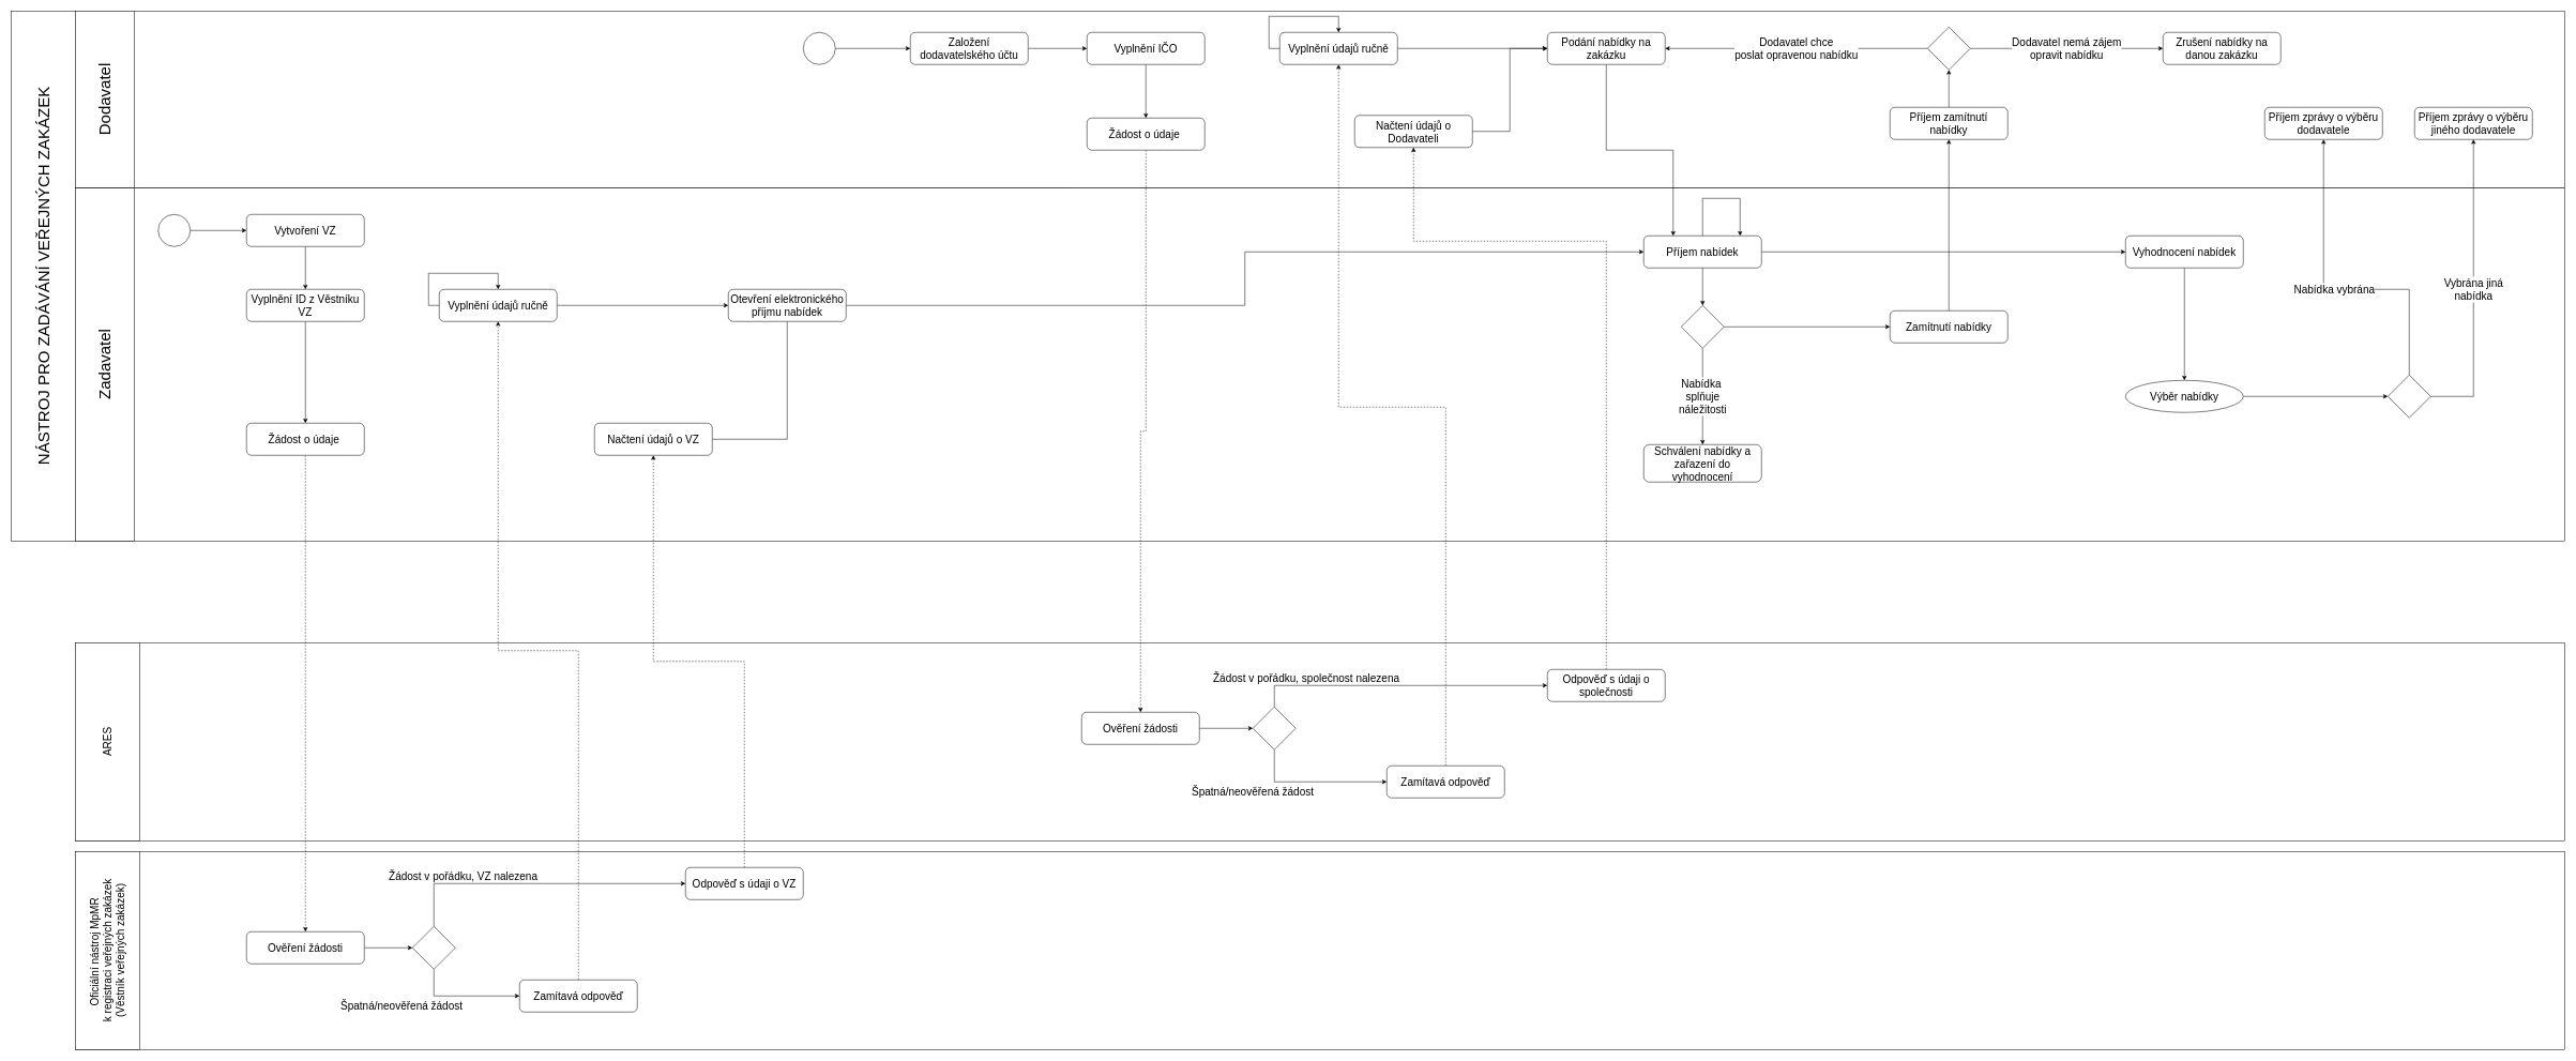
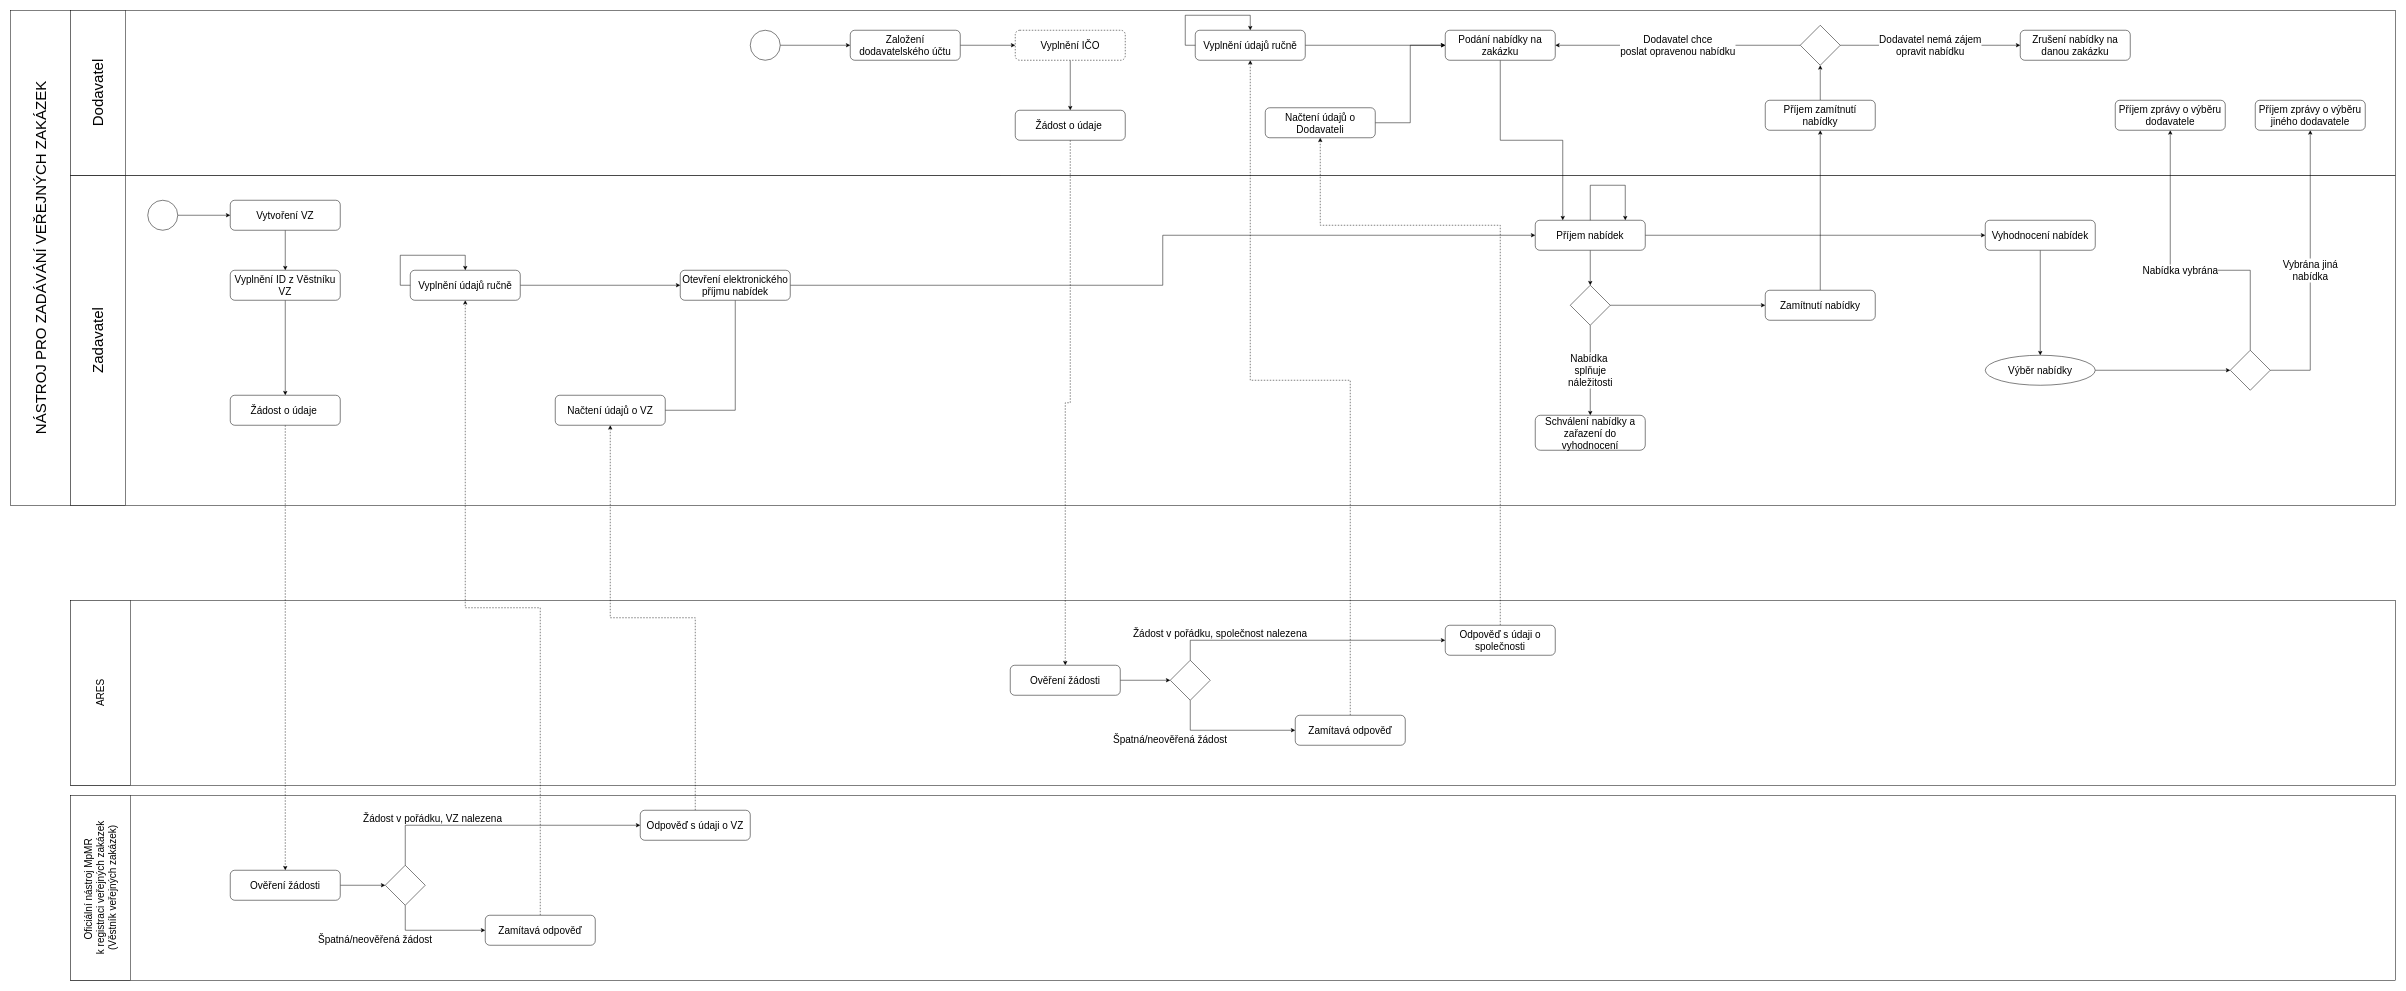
- <mxCell id="43" value="Vyplnění IČO" style="rounded=1;whiteSpace=wrap;html=1;fontSize=20;" vertex="1" parent="1"><mxGeometry x="2030" y="60" width="220" height="60" as="geometry" /></mxCell>
+ <mxCell id="43" value="Vyplnění IČO" style="rounded=1;whiteSpace=wrap;html=1;fontSize=20;dashed=1;" vertex="1" parent="1"><mxGeometry x="2030" y="60" width="220" height="60" as="geometry" /></mxCell>
